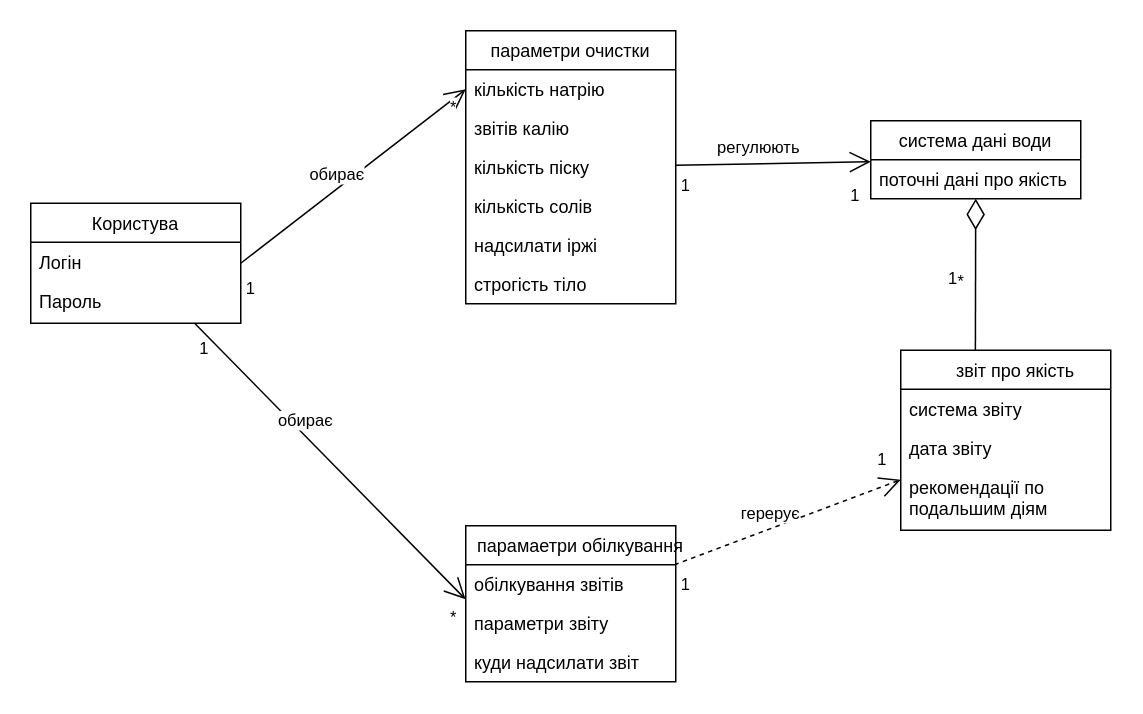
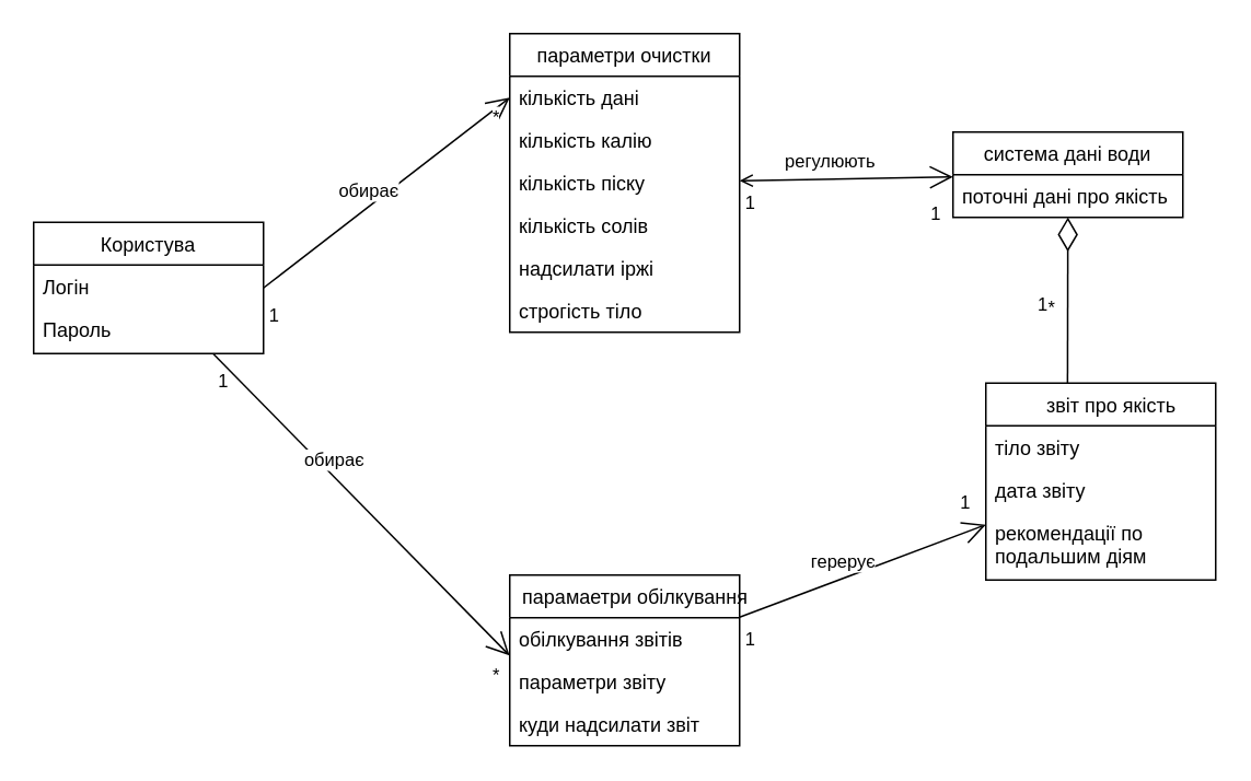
- <mxCell id="6" value="кількість натрію" style="text;strokeColor=none;fillColor=none;align=left;verticalAlign=top;spacingLeft=4;spacingRight=4;overflow=hidden;rotatable=0;points=[[0,0.5],[1,0.5]];portConstraint=eastwest;" parent="5" vertex="1"><mxGeometry y="26" width="140" height="26" as="geometry" /></mxCell>
+ <mxCell id="6" value="кількість дані" style="text;strokeColor=none;fillColor=none;align=left;verticalAlign=top;spacingLeft=4;spacingRight=4;overflow=hidden;rotatable=0;points=[[0,0.5],[1,0.5]];portConstraint=eastwest;" parent="5" vertex="1"><mxGeometry y="26" width="140" height="26" as="geometry" /></mxCell>
- <mxCell id="7" value="звітів калію" style="text;strokeColor=none;fillColor=none;align=left;verticalAlign=top;spacingLeft=4;spacingRight=4;overflow=hidden;rotatable=0;points=[[0,0.5],[1,0.5]];portConstraint=eastwest;" vertex="1" parent="5"><mxGeometry y="52" width="140" height="26" as="geometry" /></mxCell>
+ <mxCell id="7" value="кількість калію" style="text;strokeColor=none;fillColor=none;align=left;verticalAlign=top;spacingLeft=4;spacingRight=4;overflow=hidden;rotatable=0;points=[[0,0.5],[1,0.5]];portConstraint=eastwest;" vertex="1" parent="5"><mxGeometry y="52" width="140" height="26" as="geometry" /></mxCell>
- <mxCell id="18" value="" style="endArrow=none;html=1;startSize=12;startArrow=open;startFill=0;" parent="1" source="16" target="5" edge="1"><mxGeometry relative="1" as="geometry"><mxPoint x="580" y="63" as="sourcePoint" /><mxPoint x="480" y="63" as="targetPoint" /></mxGeometry></mxCell>
+ <mxCell id="18" value="" style="endArrow=open;html=1;startSize=12;startArrow=open;startFill=0;" parent="1" source="16" target="5" edge="1"><mxGeometry relative="1" as="geometry"><mxPoint x="580" y="63" as="sourcePoint" /><mxPoint x="480" y="63" as="targetPoint" /></mxGeometry></mxCell>
- <mxCell id="22" value="система звіту" style="text;strokeColor=none;fillColor=none;align=left;verticalAlign=top;spacingLeft=4;spacingRight=4;overflow=hidden;rotatable=0;points=[[0,0.5],[1,0.5]];portConstraint=eastwest;" parent="21" vertex="1"><mxGeometry y="26" width="140" height="26" as="geometry" /></mxCell>
+ <mxCell id="22" value="тіло звіту" style="text;strokeColor=none;fillColor=none;align=left;verticalAlign=top;spacingLeft=4;spacingRight=4;overflow=hidden;rotatable=0;points=[[0,0.5],[1,0.5]];portConstraint=eastwest;" parent="21" vertex="1"><mxGeometry y="26" width="140" height="26" as="geometry" /></mxCell>
- <mxCell id="37" value="" style="endArrow=none;html=1;startSize=12;startArrow=open;startFill=0;dashed=1;" parent="1" source="21" target="28" edge="1"><mxGeometry relative="1" as="geometry"><mxPoint x="540" y="232" as="sourcePoint" /><mxPoint x="460" y="232" as="targetPoint" /></mxGeometry></mxCell>
+ <mxCell id="37" value="" style="endArrow=none;html=1;startSize=12;startArrow=open;startFill=0;" parent="1" source="21" target="28" edge="1"><mxGeometry relative="1" as="geometry"><mxPoint x="540" y="232" as="sourcePoint" /><mxPoint x="460" y="232" as="targetPoint" /></mxGeometry></mxCell>
